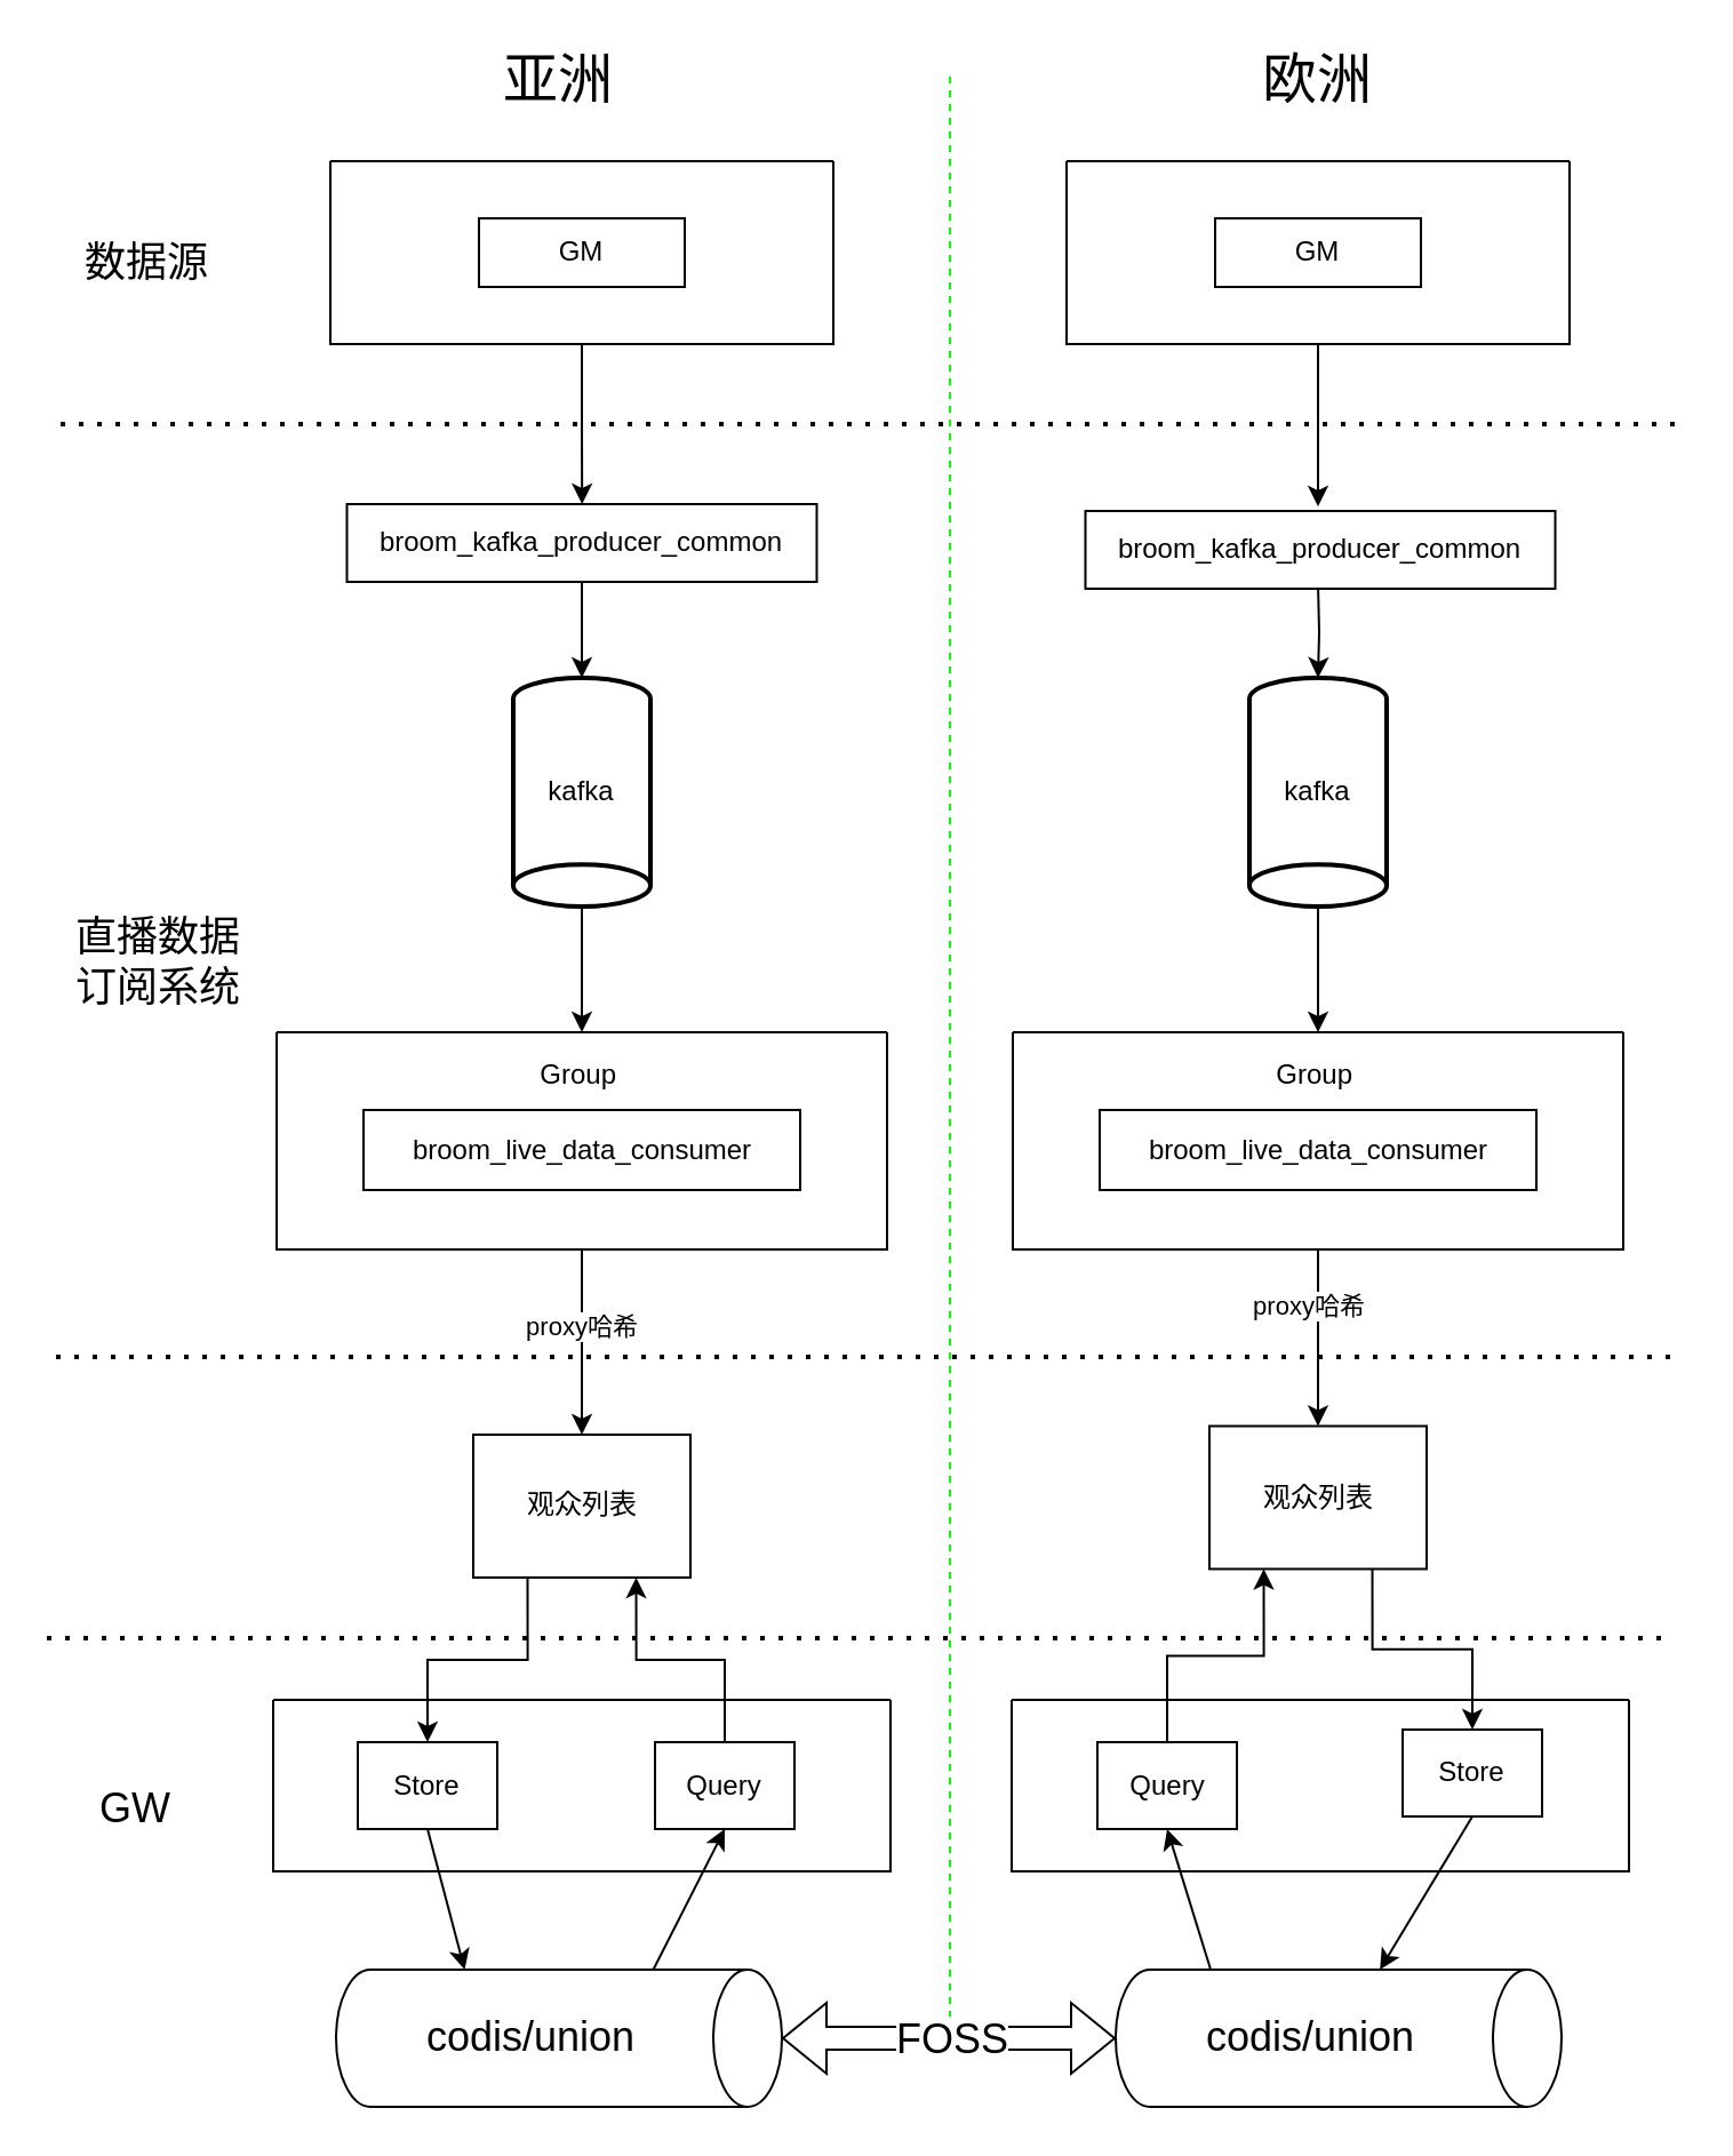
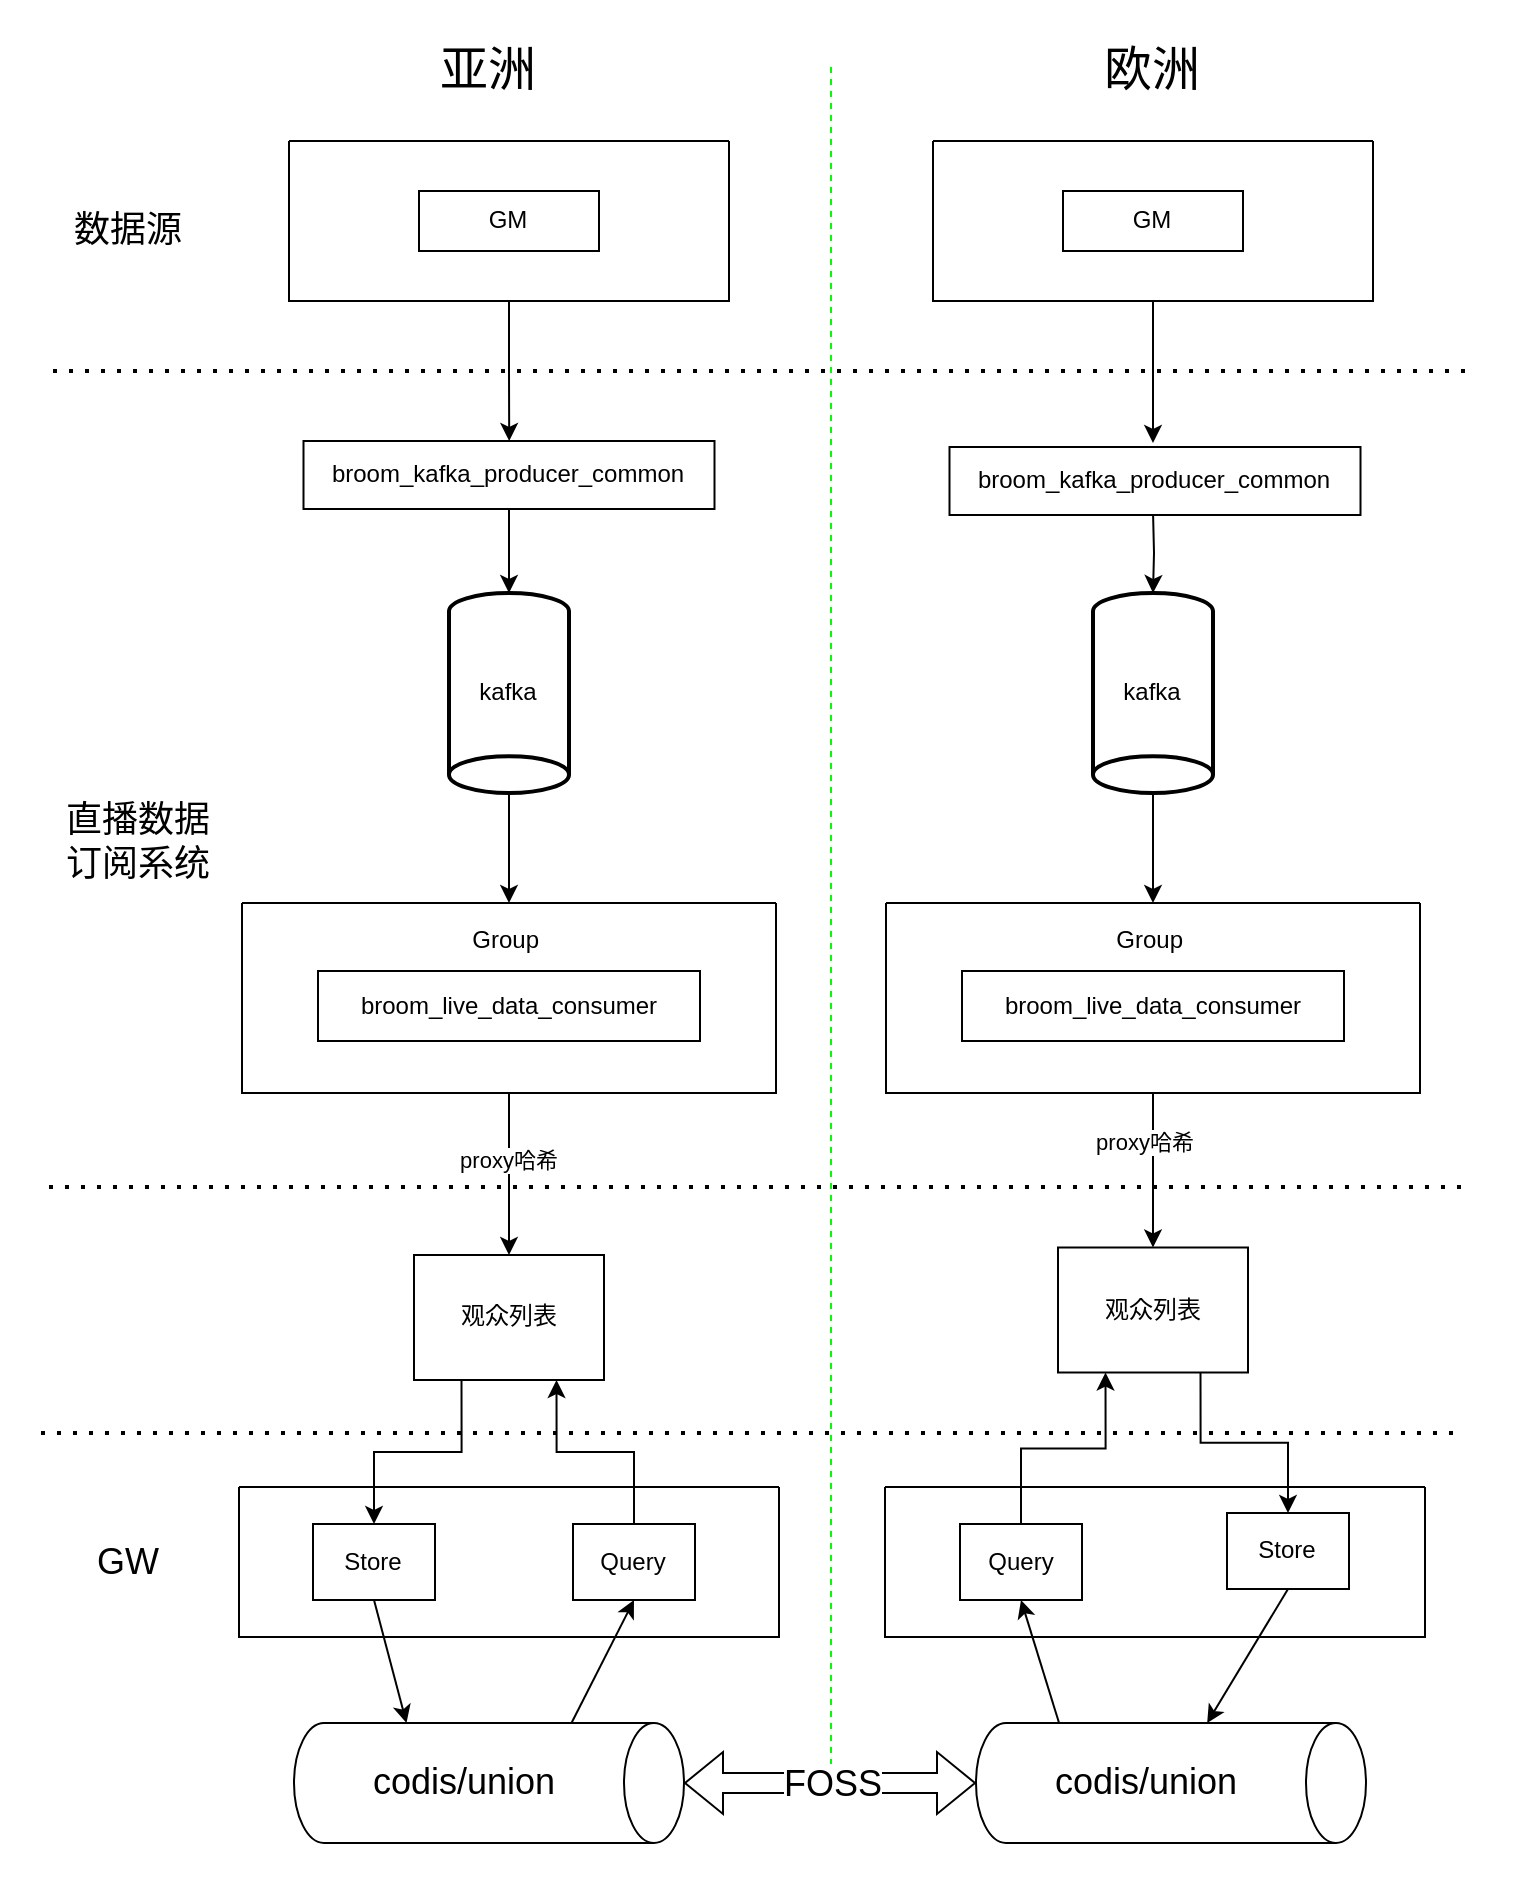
- <mxCell id="27" value="&lt;font style=&quot;font-size: 18px&quot;&gt;GW&lt;br&gt;&lt;/font&gt;" style="text;html=1;strokeColor=none;fillColor=none;align=center;verticalAlign=middle;whiteSpace=wrap;rounded=0;" parent="1" vertex="1"><mxGeometry x="19" y="774.5" width="80" height="32" as="geometry" /></mxCell>
+ <mxCell id="27" value="&lt;font style=&quot;font-size: 18px&quot;&gt;GW&lt;br&gt;&lt;/font&gt;" style="text;html=1;strokeColor=none;fillColor=none;align=center;verticalAlign=middle;whiteSpace=wrap;rounded=0;" parent="1" vertex="1"><mxGeometry x="24" y="764.5" width="80" height="32" as="geometry" /></mxCell>
